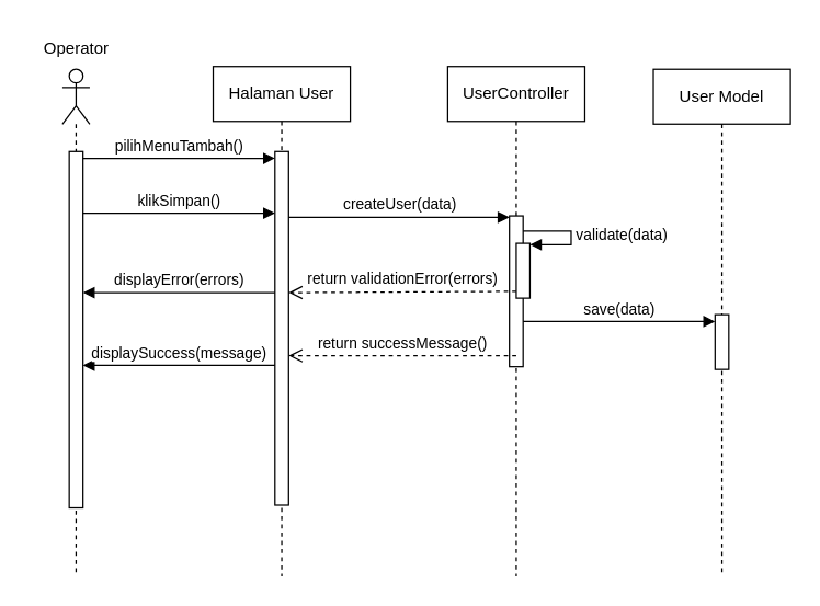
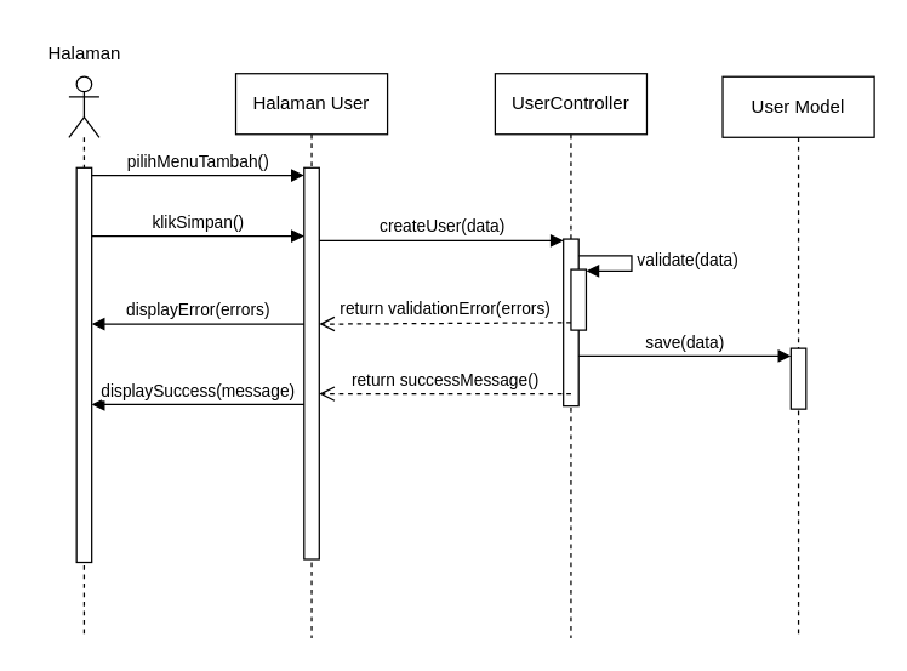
- <mxCell id="10" value="Operator" style="text;html=1;align=center;verticalAlign=middle;resizable=0;points=[];autosize=1;strokeColor=none;fillColor=none;" parent="1" vertex="1"><mxGeometry x="20" y="20" width="70" height="30" as="geometry" /></mxCell>
+ <mxCell id="10" value="Halaman" style="text;html=1;align=center;verticalAlign=middle;resizable=0;points=[];autosize=1;strokeColor=none;fillColor=none;" parent="1" vertex="1"><mxGeometry x="20" y="20" width="70" height="30" as="geometry" /></mxCell>
